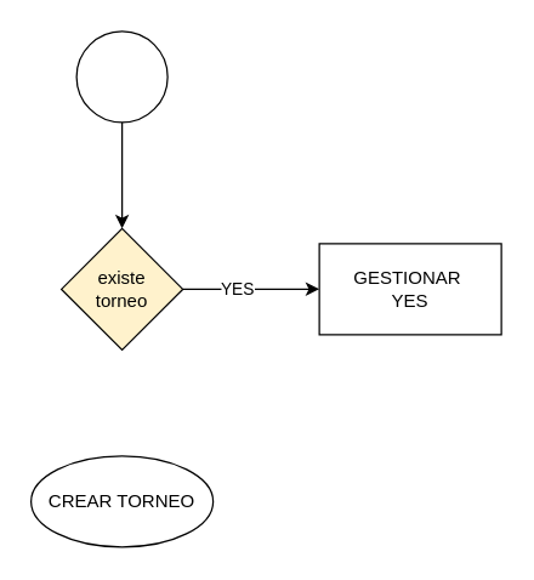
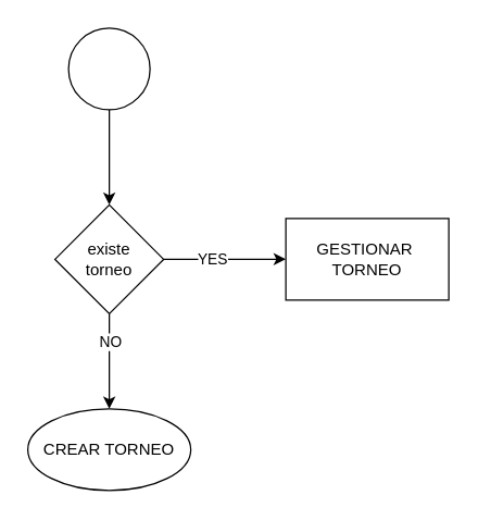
- <mxCell id="8" value="existe&lt;br&gt;torneo" style="rhombus;whiteSpace=wrap;html=1;fillColor=#fff2cc;" vertex="1" parent="1"><mxGeometry x="40" y="150" width="80" height="80" as="geometry" /></mxCell>
+ <mxCell id="8" value="existe&lt;br&gt;torneo" style="rhombus;whiteSpace=wrap;html=1;" vertex="1" parent="1"><mxGeometry x="40" y="150" width="80" height="80" as="geometry" /></mxCell>
- <mxCell id="9" value="GESTIONAR&amp;nbsp;&lt;br&gt;YES" style="whiteSpace=wrap;html=1;" vertex="1" parent="1"><mxGeometry x="210" y="160" width="120" height="60" as="geometry" /></mxCell>
+ <mxCell id="9" value="GESTIONAR&amp;nbsp;&lt;br&gt;TORNEO" style="whiteSpace=wrap;html=1;" vertex="1" parent="1"><mxGeometry x="210" y="160" width="120" height="60" as="geometry" /></mxCell>
+ <mxCell id="6" value="" style="edgeStyle=none;html=1;" edge="1" parent="1" source="8" target="10"><mxGeometry relative="1" as="geometry" /></mxCell>
+ <mxCell id="7" value="NO" style="edgeLabel;html=1;align=center;verticalAlign=middle;resizable=0;points=[];" vertex="1" connectable="0" parent="6"><mxGeometry x="-0.423" relative="1" as="geometry"><mxPoint as="offset" /></mxGeometry></mxCell>
